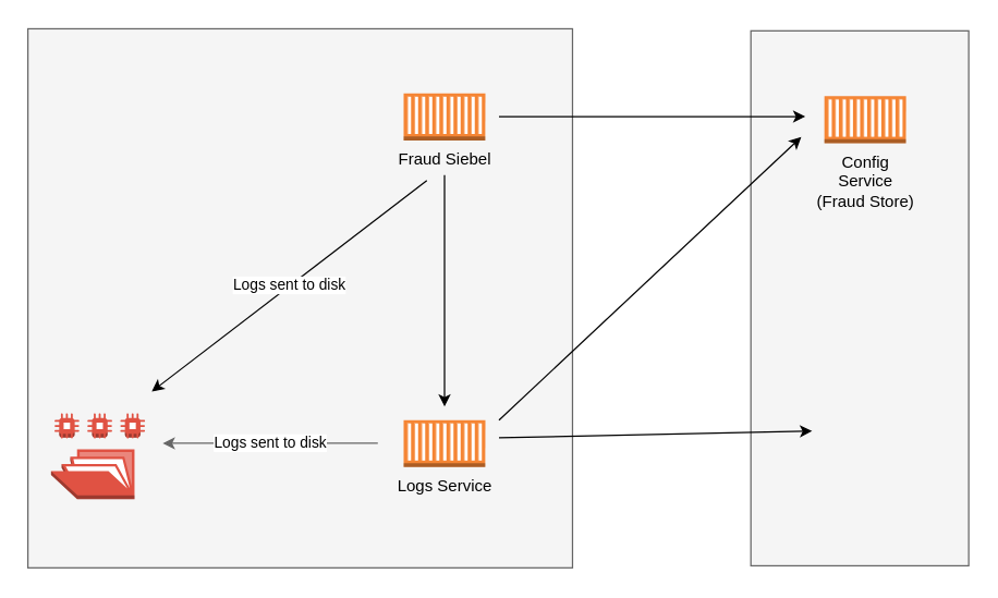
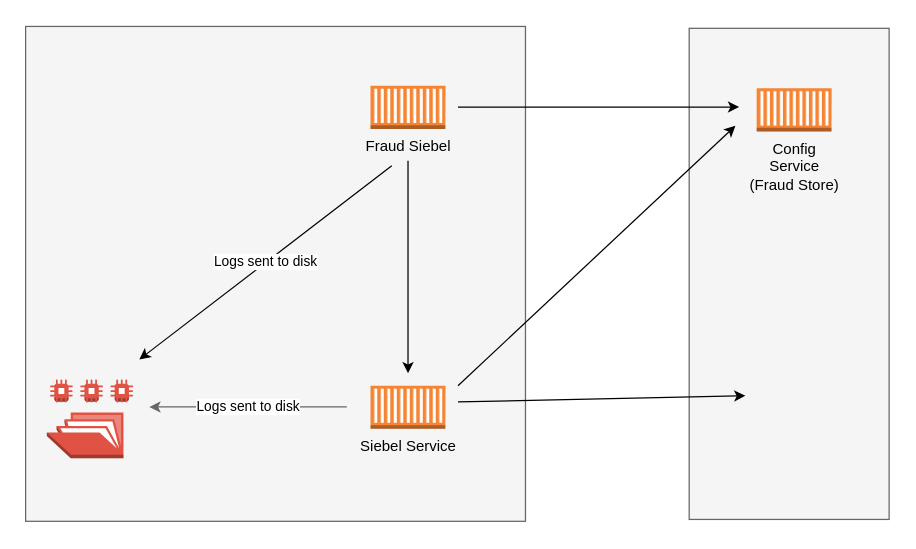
- <mxCell id="12" value="Logs Service" style="outlineConnect=0;dashed=0;verticalLabelPosition=bottom;verticalAlign=top;align=center;html=1;shape=mxgraph.aws3.ec2_compute_container;fillColor=#F58534;gradientColor=none;" vertex="1" parent="1"><mxGeometry x="296" y="308" width="60" height="34.5" as="geometry" /></mxCell>
+ <mxCell id="12" value="Siebel Service" style="outlineConnect=0;dashed=0;verticalLabelPosition=bottom;verticalAlign=top;align=center;html=1;shape=mxgraph.aws3.ec2_compute_container;fillColor=#F58534;gradientColor=none;" vertex="1" parent="1"><mxGeometry x="296" y="308" width="60" height="34.5" as="geometry" /></mxCell>
